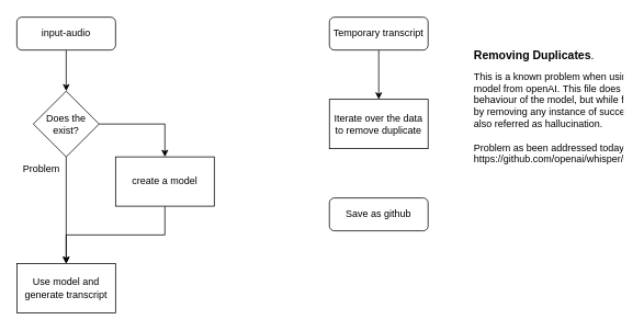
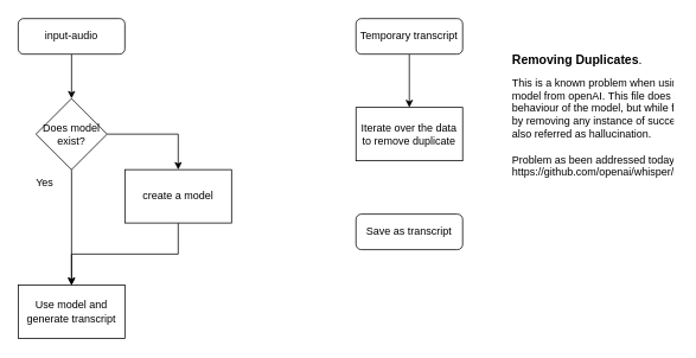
- <mxCell id="6" value="Does the exist?" style="rhombus;whiteSpace=wrap;html=1;" vertex="1" parent="1"><mxGeometry x="40" y="110" width="80" height="80" as="geometry" /></mxCell>
+ <mxCell id="6" value="Does model exist?" style="rhombus;whiteSpace=wrap;html=1;" vertex="1" parent="1"><mxGeometry x="40" y="110" width="80" height="80" as="geometry" /></mxCell>
- <mxCell id="10" value="Problem" style="text;html=1;strokeColor=none;fillColor=none;align=center;verticalAlign=middle;whiteSpace=wrap;rounded=0;" vertex="1" parent="1"><mxGeometry x="20" y="190" width="60" height="30" as="geometry" /></mxCell>
+ <mxCell id="10" value="Yes" style="text;html=1;strokeColor=none;fillColor=none;align=center;verticalAlign=middle;whiteSpace=wrap;rounded=0;" vertex="1" parent="1"><mxGeometry x="20" y="190" width="60" height="30" as="geometry" /></mxCell>
- <mxCell id="13" value="Save as github" style="rounded=1;whiteSpace=wrap;html=1;fontSize=12;glass=0;strokeWidth=1;shadow=0;" vertex="1" parent="1"><mxGeometry x="400" y="240" width="120" height="40" as="geometry" /></mxCell>
+ <mxCell id="13" value="Save as transcript" style="rounded=1;whiteSpace=wrap;html=1;fontSize=12;glass=0;strokeWidth=1;shadow=0;" vertex="1" parent="1"><mxGeometry x="400" y="240" width="120" height="40" as="geometry" /></mxCell>
